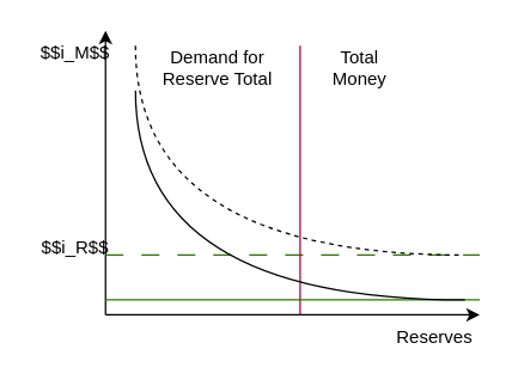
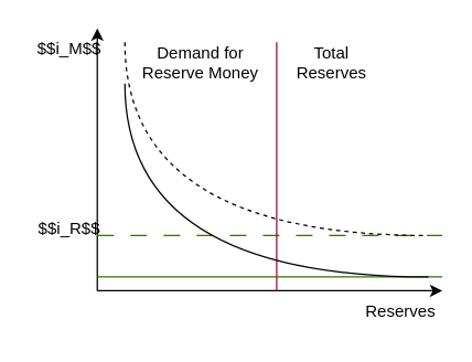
- <mxCell id="9" value="Demand for&lt;br&gt;Reserve Total" style="text;strokeColor=none;align=center;fillColor=none;html=1;verticalAlign=middle;whiteSpace=wrap;rounded=0;" parent="1" vertex="1"><mxGeometry x="100" y="30" width="90" height="30" as="geometry" /></mxCell>
+ <mxCell id="9" value="Demand for&lt;br&gt;Reserve Money" style="text;strokeColor=none;align=center;fillColor=none;html=1;verticalAlign=middle;whiteSpace=wrap;rounded=0;" parent="1" vertex="1"><mxGeometry x="100" y="30" width="90" height="30" as="geometry" /></mxCell>
- <mxCell id="11" value="Total Money" style="text;strokeColor=none;align=center;fillColor=none;html=1;verticalAlign=middle;whiteSpace=wrap;rounded=0;" parent="1" vertex="1"><mxGeometry x="210" y="30" width="60" height="30" as="geometry" /></mxCell>
+ <mxCell id="11" value="Total Reserves" style="text;strokeColor=none;align=center;fillColor=none;html=1;verticalAlign=middle;whiteSpace=wrap;rounded=0;" parent="1" vertex="1"><mxGeometry x="210" y="30" width="60" height="30" as="geometry" /></mxCell>
